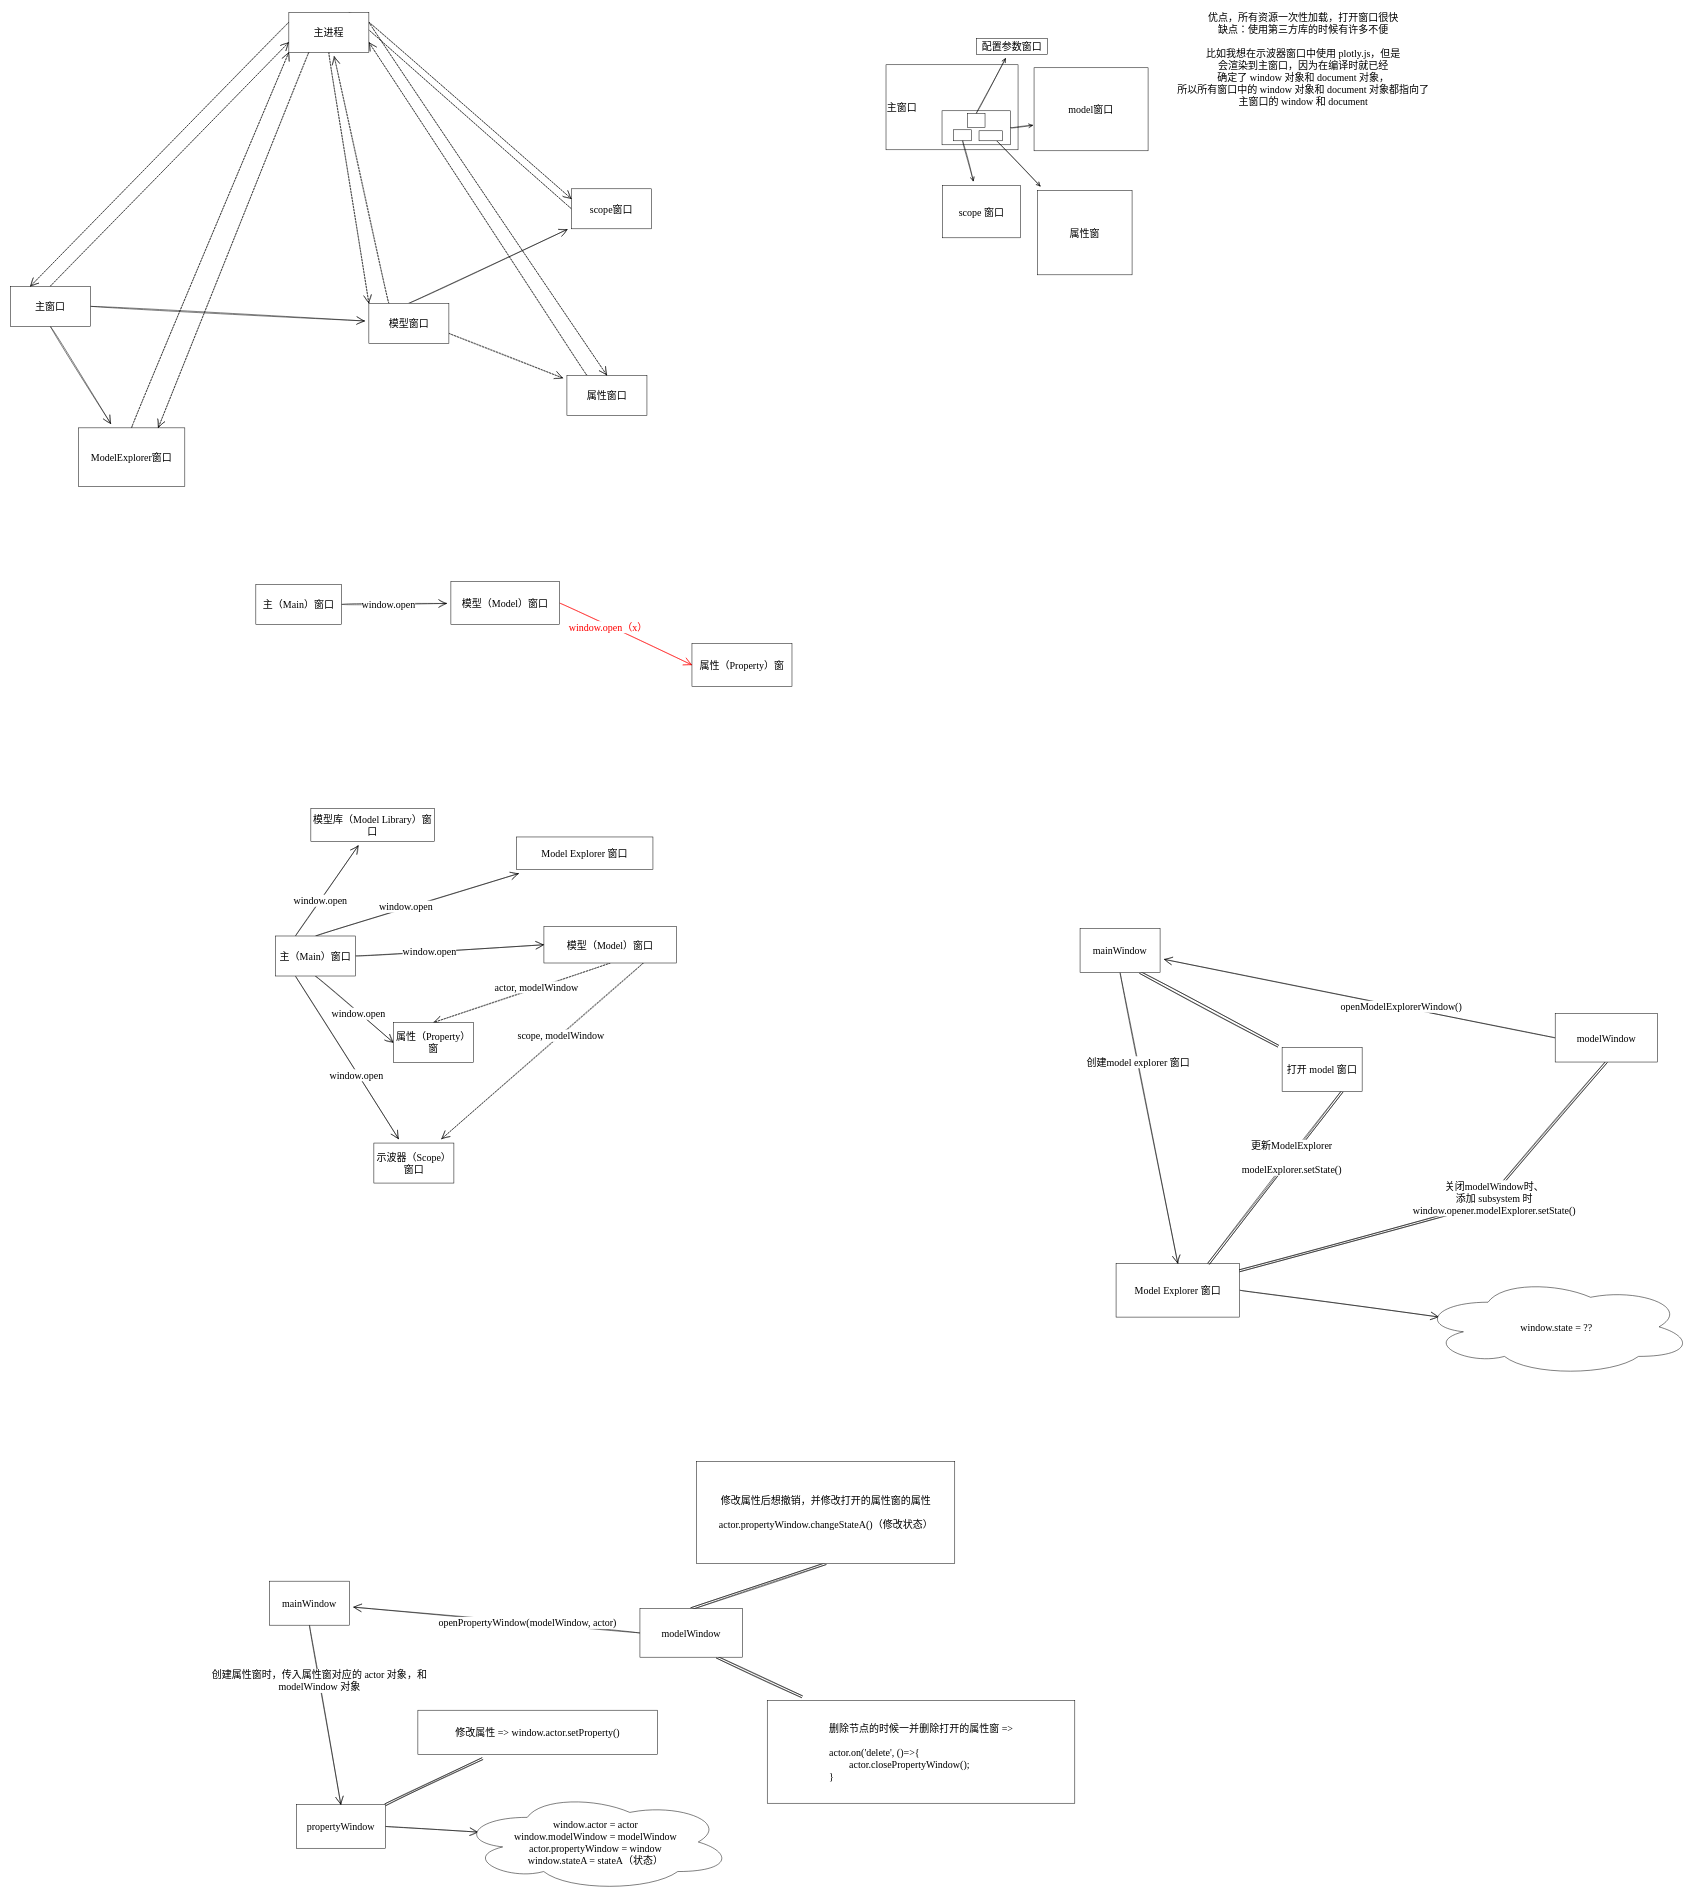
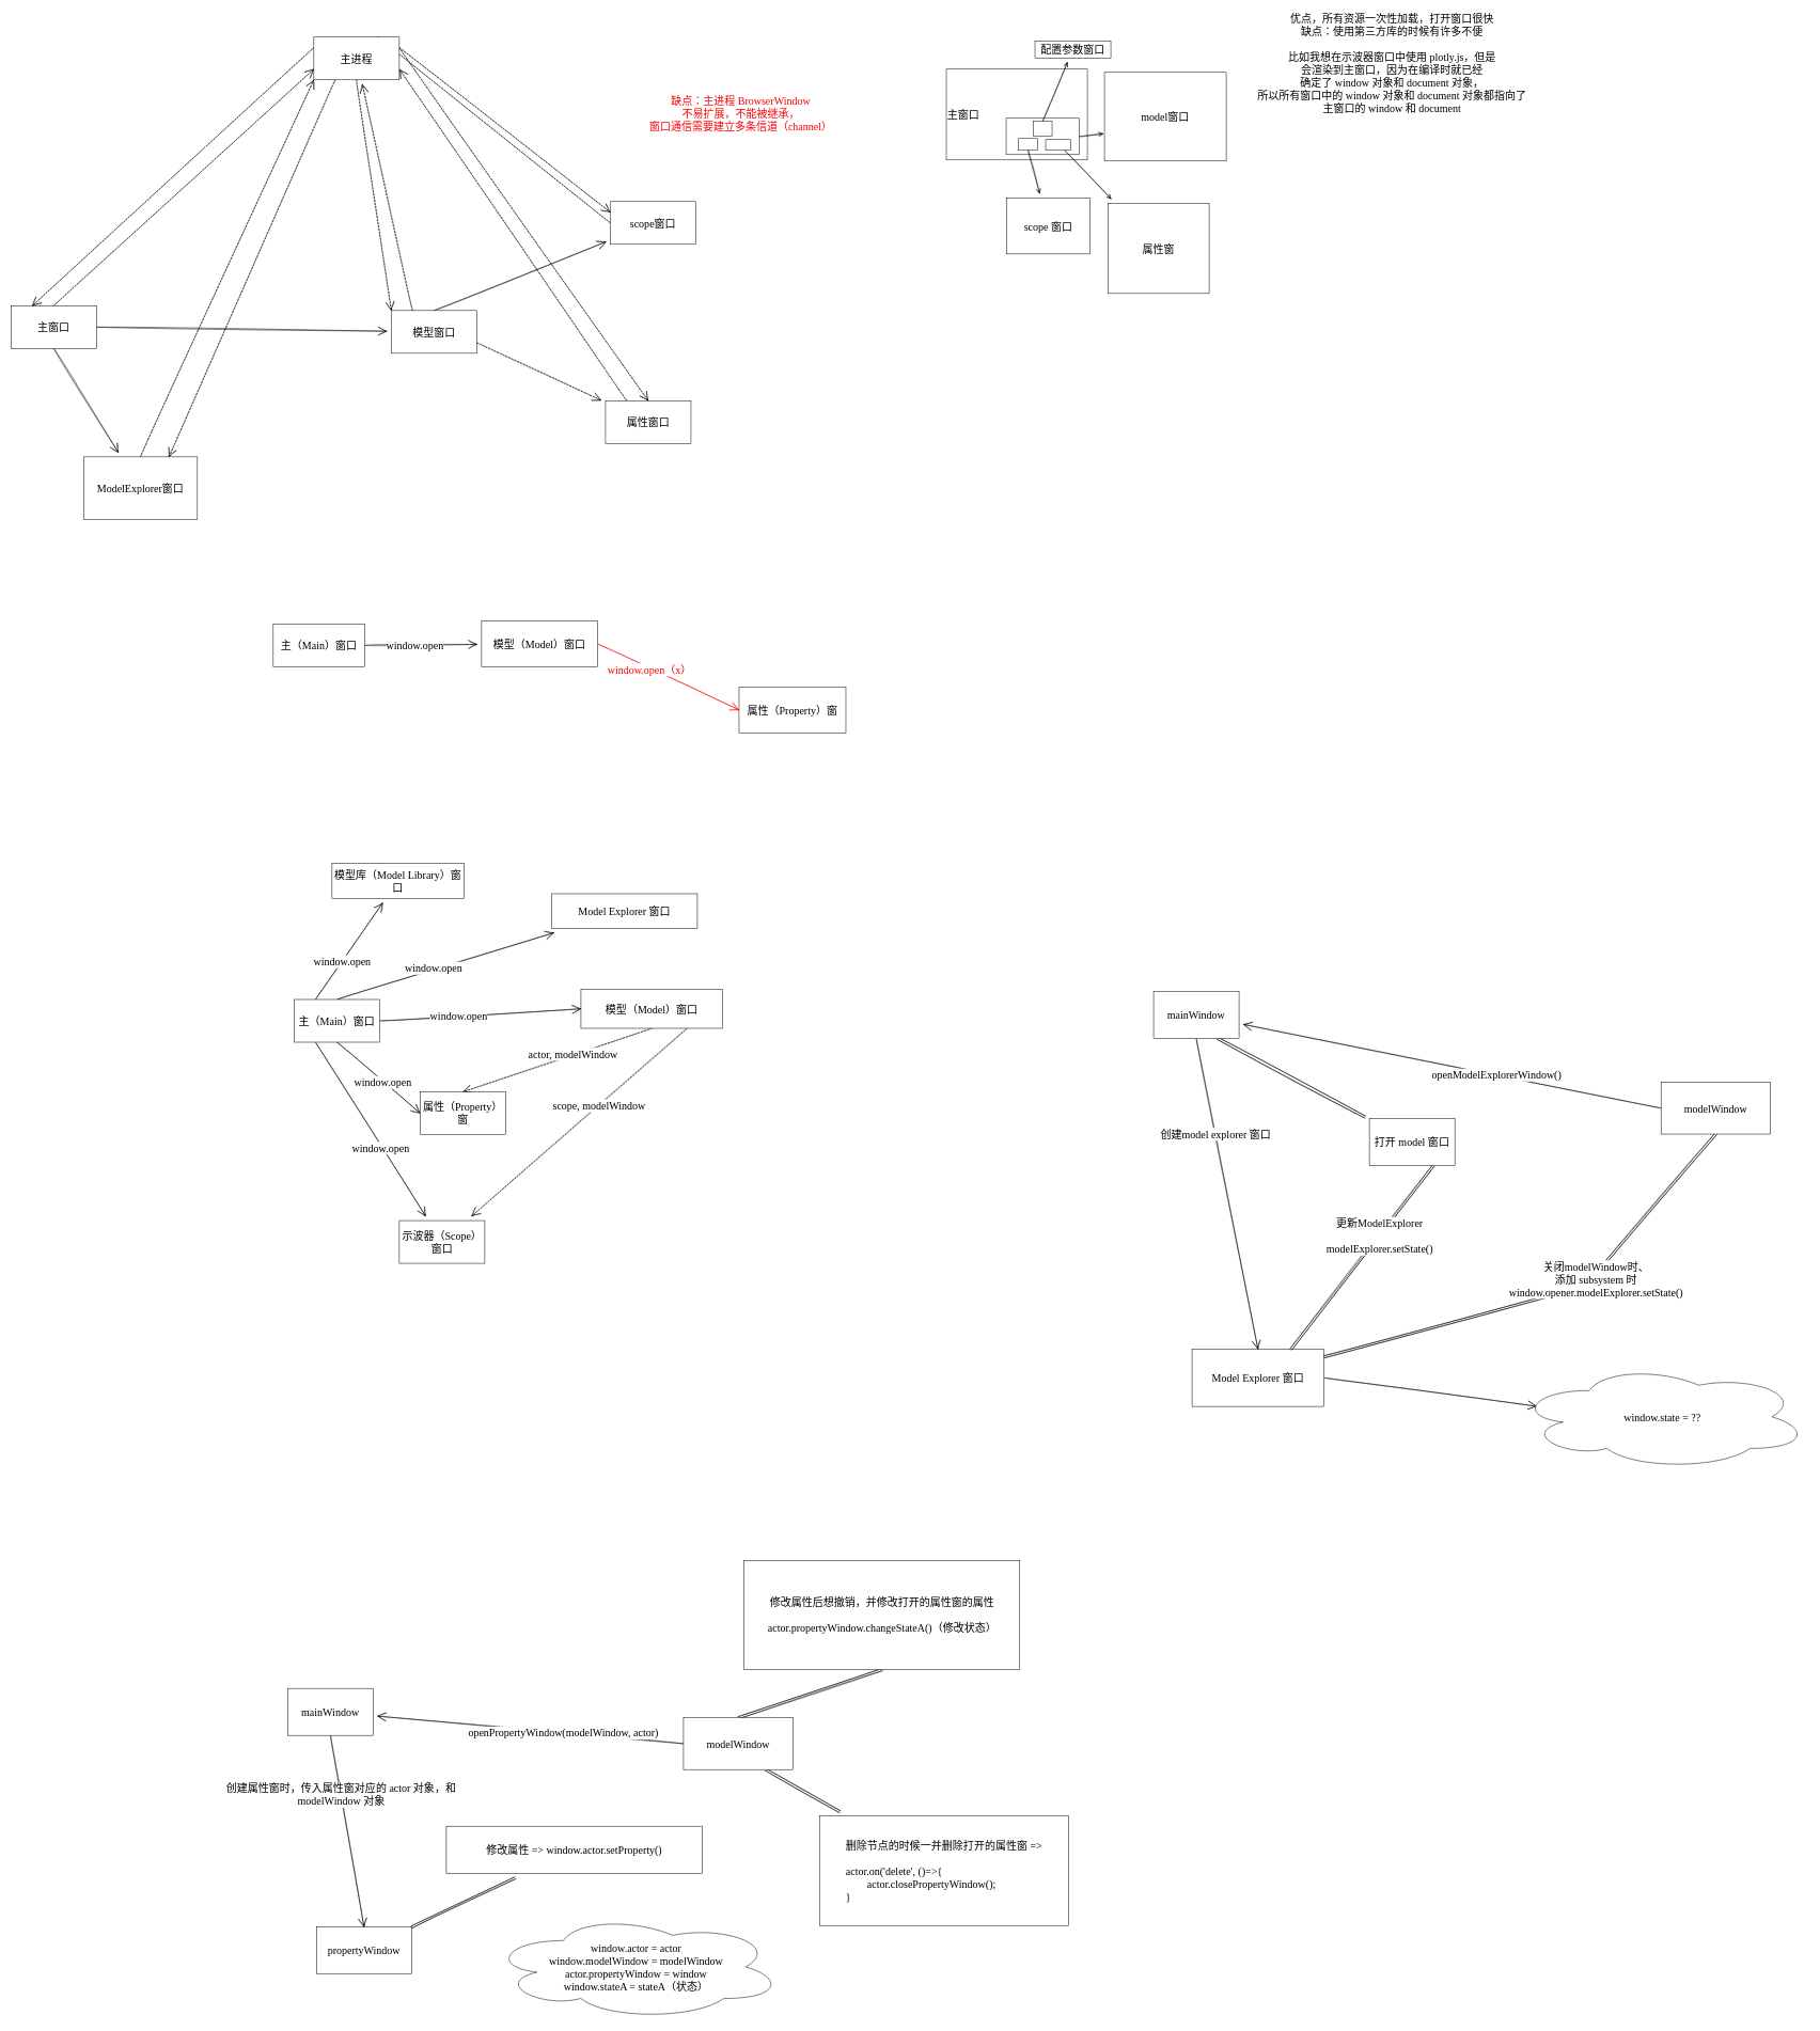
- <mxCell id="63" value="主进程" style="rounded=0;whiteSpace=wrap;html=1;shadow=0;glass=0;sketch=0;hachureGap=4;fontFamily=Architects Daughter;fontSource=https%3A%2F%2Ffonts.googleapis.com%2Fcss%3Ffamily%3DArchitects%2BDaughter;fontSize=20;fontColor=#000000;" vertex="1" parent="1"><mxGeometry x="577" y="24" width="160" height="80" as="geometry" /></mxCell>
+ <mxCell id="63" value="主进程" style="rounded=0;whiteSpace=wrap;html=1;shadow=0;glass=0;sketch=0;hachureGap=4;fontFamily=Architects Daughter;fontSource=https%3A%2F%2Ffonts.googleapis.com%2Fcss%3Ffamily%3DArchitects%2BDaughter;fontSize=20;fontColor=#000000;" vertex="1" parent="1"><mxGeometry x="587" y="69" width="160" height="80" as="geometry" /></mxCell>
- <mxCell id="77" value="配置参数窗口" style="rounded=0;whiteSpace=wrap;html=1;shadow=0;glass=0;sketch=0;hachureGap=4;fontFamily=Architects Daughter;fontSource=https%3A%2F%2Ffonts.googleapis.com%2Fcss%3Ffamily%3DArchitects%2BDaughter;fontSize=20;fontColor=#000000;" vertex="1" parent="1"><mxGeometry x="1952" y="76" width="142" height="32" as="geometry" /></mxCell>
+ <mxCell id="77" value="配置参数窗口" style="rounded=0;whiteSpace=wrap;html=1;shadow=0;glass=0;sketch=0;hachureGap=4;fontFamily=Architects Daughter;fontSource=https%3A%2F%2Ffonts.googleapis.com%2Fcss%3Ffamily%3DArchitects%2BDaughter;fontSize=20;fontColor=#000000;" vertex="1" parent="1"><mxGeometry x="1937" y="76" width="142" height="32" as="geometry" /></mxCell>
+ <mxCell id="64" value="&lt;font color=&quot;#ff0000&quot;&gt;缺点：主进程 BrowserWindow &lt;br&gt;不易扩展，不能被继承，&lt;br&gt;窗口通信需要建立多条信道（channel）&lt;br&gt;&lt;/font&gt;" style="text;html=1;align=center;verticalAlign=middle;resizable=0;points=[];autosize=1;strokeColor=none;fillColor=none;rounded=0;shadow=0;glass=0;sketch=0;hachureGap=4;fontFamily=Architects Daughter;fontSource=https%3A%2F%2Ffonts.googleapis.com%2Fcss%3Ffamily%3DArchitects%2BDaughter;fontSize=20;fontColor=#000000;" vertex="1" parent="1"><mxGeometry x="1208" y="173" width="356" height="76" as="geometry" /></mxCell>
- <mxCell id="51" value="模型窗口" style="rounded=0;whiteSpace=wrap;html=1;shadow=0;glass=0;sketch=0;hachureGap=4;fontFamily=Architects Daughter;fontSource=https%3A%2F%2Ffonts.googleapis.com%2Fcss%3Ffamily%3DArchitects%2BDaughter;fontSize=20;fontColor=#000000;" vertex="1" parent="1"><mxGeometry x="737" y="606" width="160" height="80" as="geometry" /></mxCell>
+ <mxCell id="51" value="模型窗口" style="rounded=0;whiteSpace=wrap;html=1;shadow=0;glass=0;sketch=0;hachureGap=4;fontFamily=Architects Daughter;fontSource=https%3A%2F%2Ffonts.googleapis.com%2Fcss%3Ffamily%3DArchitects%2BDaughter;fontSize=20;fontColor=#000000;" vertex="1" parent="1"><mxGeometry x="732" y="581" width="160" height="80" as="geometry" /></mxCell>
- <mxCell id="42" value="删除节点的时候一并删除打开的属性窗 =&amp;gt;&lt;br&gt;&lt;br&gt;&lt;div style=&quot;text-align: left&quot;&gt;&lt;span&gt;actor.on('delete', ()=&amp;gt;{&lt;/span&gt;&lt;/div&gt;&lt;div style=&quot;text-align: left&quot;&gt;&lt;span&gt;&lt;span style=&quot;white-space: pre&quot;&gt;&#09;&lt;/span&gt;actor.closePropertyWindow();&lt;/span&gt;&lt;/div&gt;&lt;div style=&quot;text-align: left&quot;&gt;&lt;span&gt;}&lt;/span&gt;&lt;/div&gt;" style="whiteSpace=wrap;html=1;rounded=0;shadow=0;glass=0;sketch=0;hachureGap=4;fontFamily=Architects Daughter;fontSource=https%3A%2F%2Ffonts.googleapis.com%2Fcss%3Ffamily%3DArchitects%2BDaughter;fontSize=20;fontColor=#000000;" vertex="1" parent="1"><mxGeometry x="1533.5" y="3400" width="615" height="205" as="geometry" /></mxCell>
+ <mxCell id="42" value="删除节点的时候一并删除打开的属性窗 =&amp;gt;&lt;br&gt;&lt;br&gt;&lt;div style=&quot;text-align: left&quot;&gt;&lt;span&gt;actor.on('delete', ()=&amp;gt;{&lt;/span&gt;&lt;/div&gt;&lt;div style=&quot;text-align: left&quot;&gt;&lt;span&gt;&lt;span style=&quot;white-space: pre&quot;&gt;&#09;&lt;/span&gt;actor.closePropertyWindow();&lt;/span&gt;&lt;/div&gt;&lt;div style=&quot;text-align: left&quot;&gt;&lt;span&gt;}&lt;/span&gt;&lt;/div&gt;" style="whiteSpace=wrap;html=1;rounded=0;shadow=0;glass=0;sketch=0;hachureGap=4;fontFamily=Architects Daughter;fontSource=https%3A%2F%2Ffonts.googleapis.com%2Fcss%3Ffamily%3DArchitects%2BDaughter;fontSize=20;fontColor=#000000;" vertex="1" parent="1"><mxGeometry x="1533.5" y="3400" width="466" height="205" as="geometry" /></mxCell>
- <mxCell id="29" style="edgeStyle=none;curved=1;rounded=0;sketch=1;hachureGap=4;orthogonalLoop=1;jettySize=auto;html=1;exitX=1;exitY=0.5;exitDx=0;exitDy=0;fontFamily=Architects Daughter;fontSource=https%3A%2F%2Ffonts.googleapis.com%2Fcss%3Ffamily%3DArchitects%2BDaughter;fontSize=16;fontColor=#000000;endArrow=open;startSize=14;endSize=14;sourcePerimeterSpacing=8;targetPerimeterSpacing=8;strokeColor=#000000;entryX=0.07;entryY=0.4;entryDx=0;entryDy=0;entryPerimeter=0;" edge="1" parent="1" source="31" target="40"><mxGeometry relative="1" as="geometry"><mxPoint x="827" y="3651.5" as="targetPoint" /></mxGeometry></mxCell>
